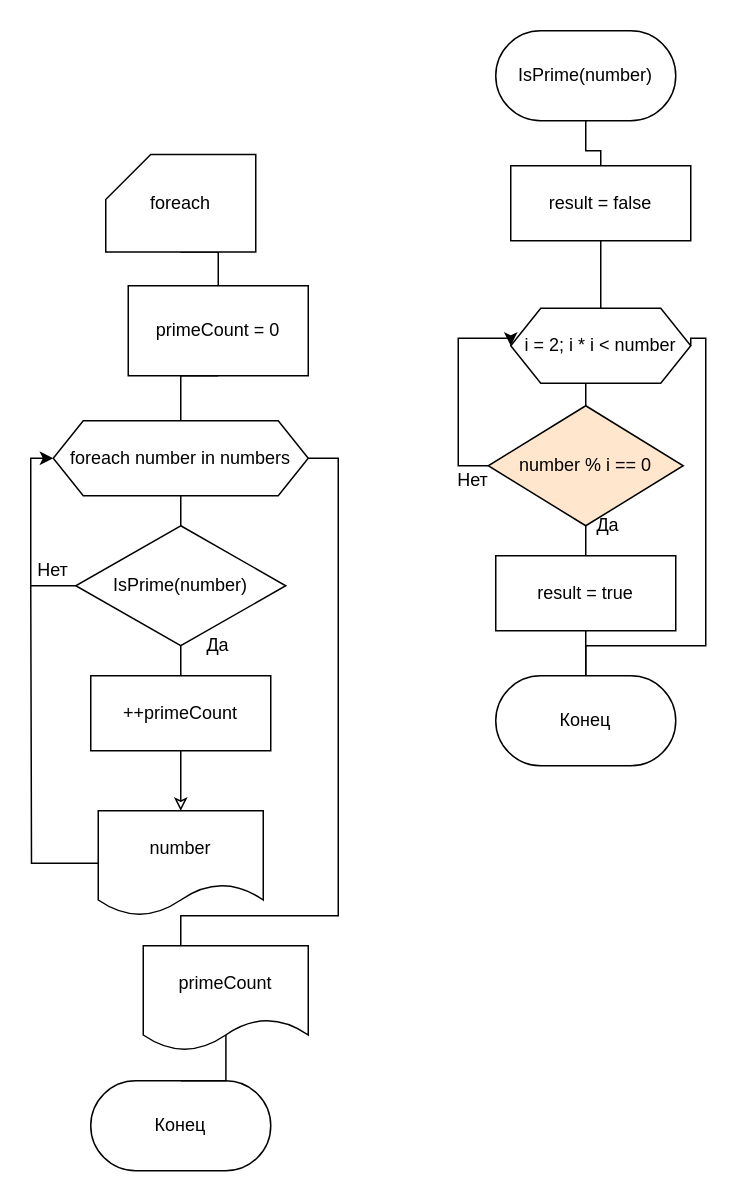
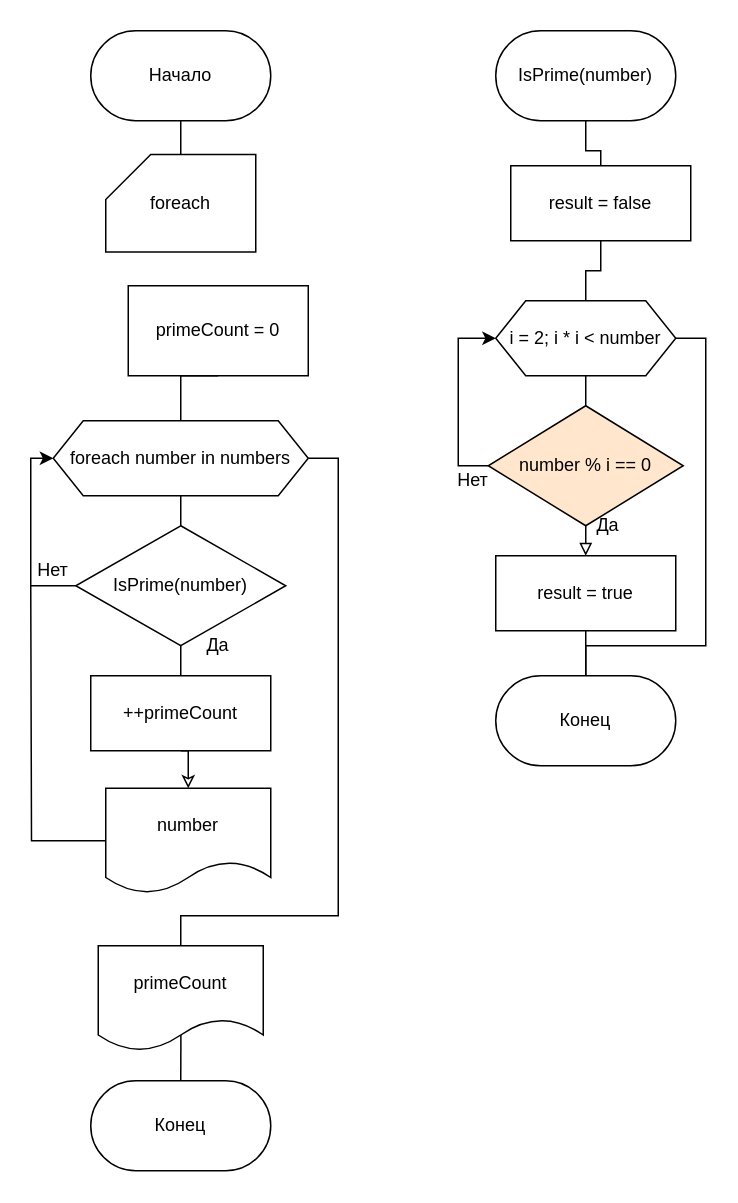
+ <mxCell id="2" value="Начало" style="rounded=1;whiteSpace=wrap;html=1;arcSize=50;" parent="1" vertex="1"><mxGeometry x="60" y="20" width="120" height="60" as="geometry" /></mxCell>
+ <mxCell id="33" style="edgeStyle=orthogonalEdgeStyle;rounded=0;orthogonalLoop=1;jettySize=auto;html=1;exitX=0.5;exitY=1;exitDx=0;exitDy=0;entryX=0.5;entryY=0;entryDx=0;entryDy=0;entryPerimeter=0;endArrow=none;endFill=0;" parent="1" source="2" target="18" edge="1"><mxGeometry relative="1" as="geometry" /></mxCell>
- <mxCell id="17" style="edgeStyle=orthogonalEdgeStyle;rounded=0;orthogonalLoop=1;jettySize=auto;html=1;exitX=0.5;exitY=1;exitDx=0;exitDy=0;exitPerimeter=0;entryX=0.5;entryY=0;entryDx=0;entryDy=0;endArrow=none;endFill=0;" parent="1" source="18" target="22" edge="1"><mxGeometry relative="1" as="geometry" /></mxCell>
- <mxCell id="8" value="i = 2; i * i &amp;lt; number" style="shape=hexagon;perimeter=hexagonPerimeter2;whiteSpace=wrap;html=1;fixedSize=1;" parent="1" vertex="1"><mxGeometry x="340" y="205" width="120" height="50" as="geometry" /></mxCell>
+ <mxCell id="8" value="i = 2; i * i &amp;lt; number" style="shape=hexagon;perimeter=hexagonPerimeter2;whiteSpace=wrap;html=1;fixedSize=1;" parent="1" vertex="1"><mxGeometry x="330" y="200" width="120" height="50" as="geometry" /></mxCell>
- <mxCell id="10" style="edgeStyle=orthogonalEdgeStyle;rounded=0;orthogonalLoop=1;jettySize=auto;html=1;exitX=0.5;exitY=1;exitDx=0;exitDy=0;entryX=0.5;entryY=0;entryDx=0;entryDy=0;endArrow=none;endFill=0;" parent="1" source="12" target="16" edge="1"><mxGeometry relative="1" as="geometry" /></mxCell>
+ <mxCell id="10" style="edgeStyle=orthogonalEdgeStyle;rounded=0;orthogonalLoop=1;jettySize=auto;html=1;exitX=0.5;exitY=1;exitDx=0;exitDy=0;entryX=0.5;entryY=0;entryDx=0;entryDy=0;endArrow=block;endFill=0;" parent="1" source="12" target="16" edge="1"><mxGeometry relative="1" as="geometry" /></mxCell>
- <mxCell id="20" value="number" style="shape=document;whiteSpace=wrap;html=1;boundedLbl=1;" parent="1" vertex="1"><mxGeometry x="65" y="540" width="110" height="70" as="geometry" /></mxCell>
+ <mxCell id="20" value="number" style="shape=document;whiteSpace=wrap;html=1;boundedLbl=1;" parent="1" vertex="1"><mxGeometry x="70" y="525" width="110" height="70" as="geometry" /></mxCell>
- <mxCell id="29" value="primeCount" style="shape=document;whiteSpace=wrap;html=1;boundedLbl=1;" parent="1" vertex="1"><mxGeometry x="95" y="630" width="110" height="70" as="geometry" /></mxCell>
+ <mxCell id="29" value="primeCount" style="shape=document;whiteSpace=wrap;html=1;boundedLbl=1;" parent="1" vertex="1"><mxGeometry x="65" y="630" width="110" height="70" as="geometry" /></mxCell>
